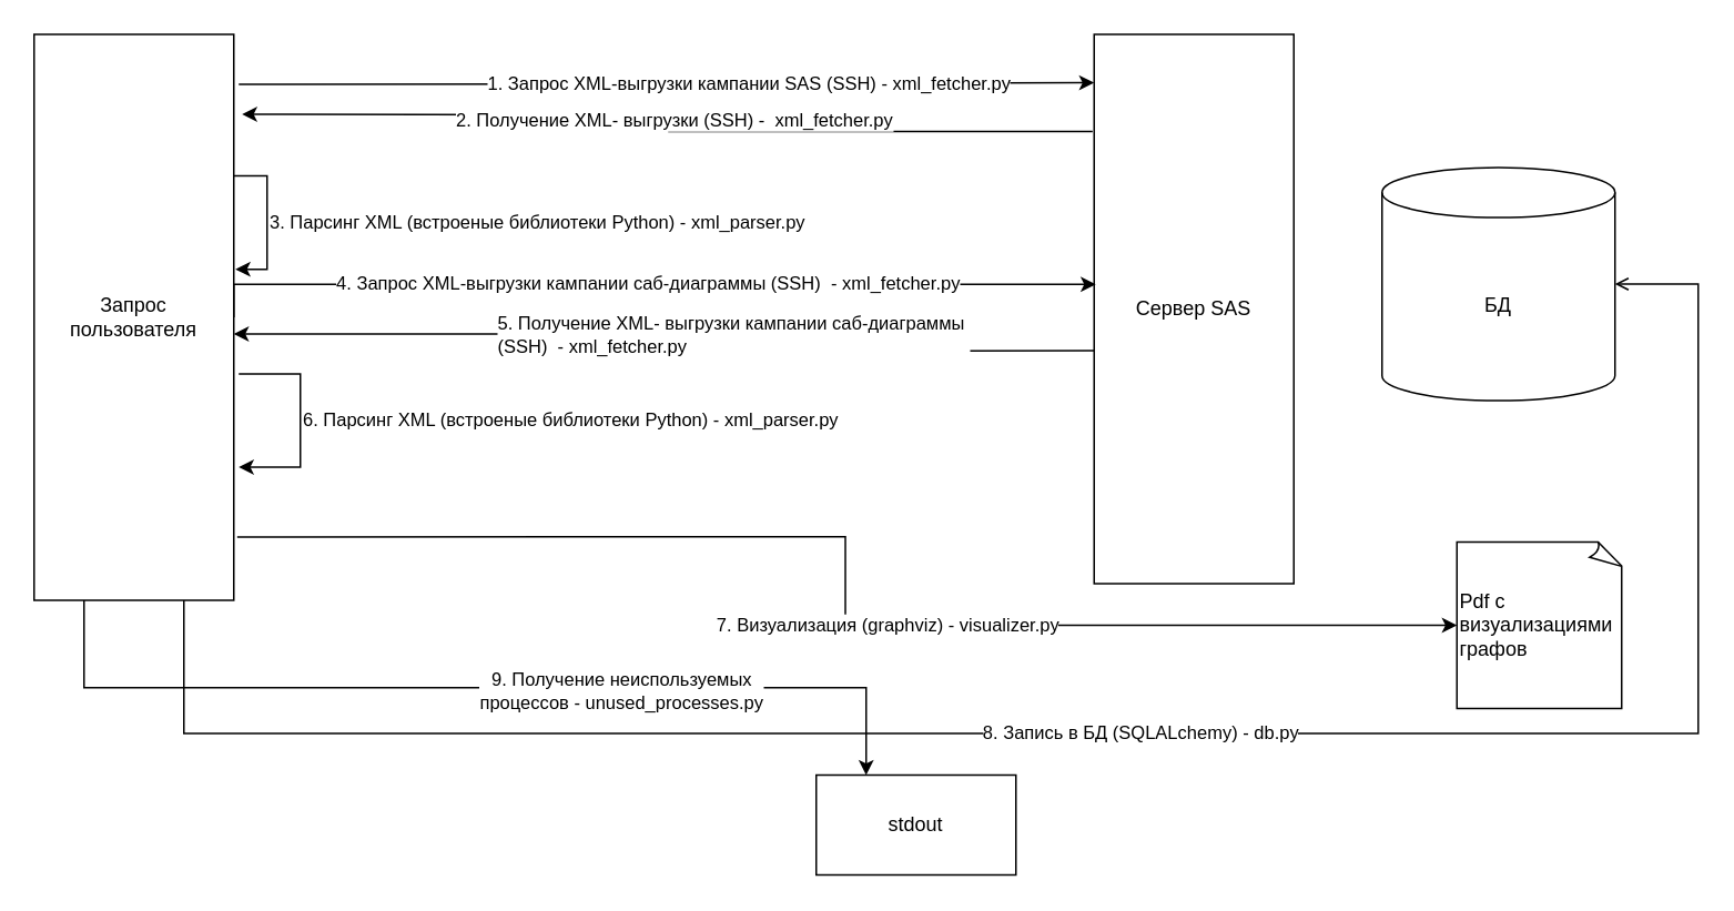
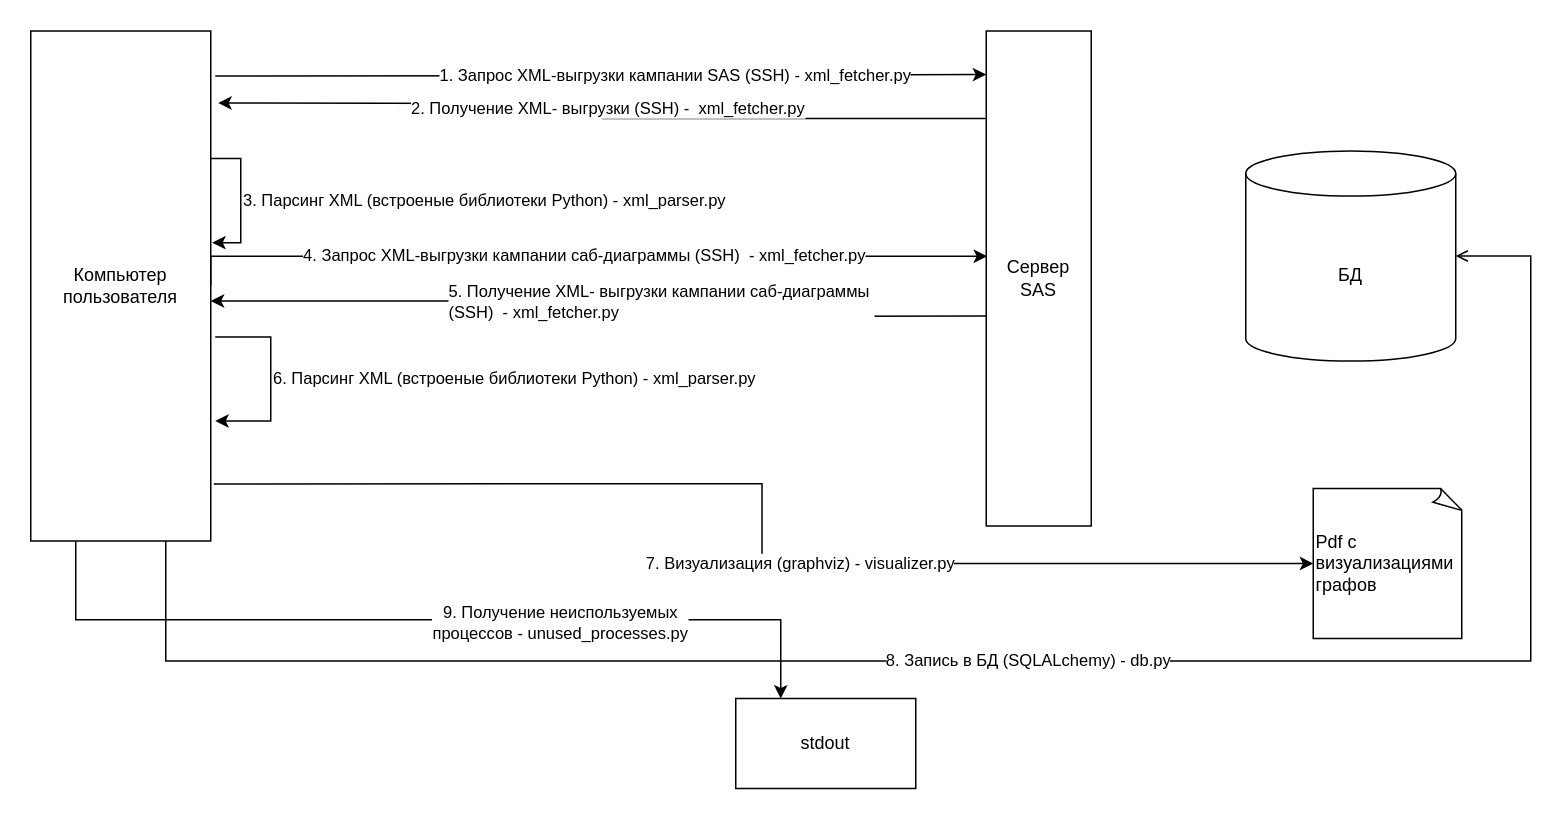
- <mxCell id="6" value="Сервер SAS" style="rounded=0;whiteSpace=wrap;html=1;" vertex="1" parent="1"><mxGeometry x="657" y="20" width="120" height="330" as="geometry" /></mxCell>
+ <mxCell id="6" value="Сервер SAS" style="rounded=0;whiteSpace=wrap;html=1;" vertex="1" parent="1"><mxGeometry x="657" y="20" width="70" height="330" as="geometry" /></mxCell>
- <mxCell id="16" value="Запрос пользователя" style="rounded=0;whiteSpace=wrap;html=1;" vertex="1" parent="1"><mxGeometry x="20" y="20" width="120" height="340" as="geometry" /></mxCell>
+ <mxCell id="16" value="Компьютер пользователя" style="rounded=0;whiteSpace=wrap;html=1;" vertex="1" parent="1"><mxGeometry x="20" y="20" width="120" height="340" as="geometry" /></mxCell>
